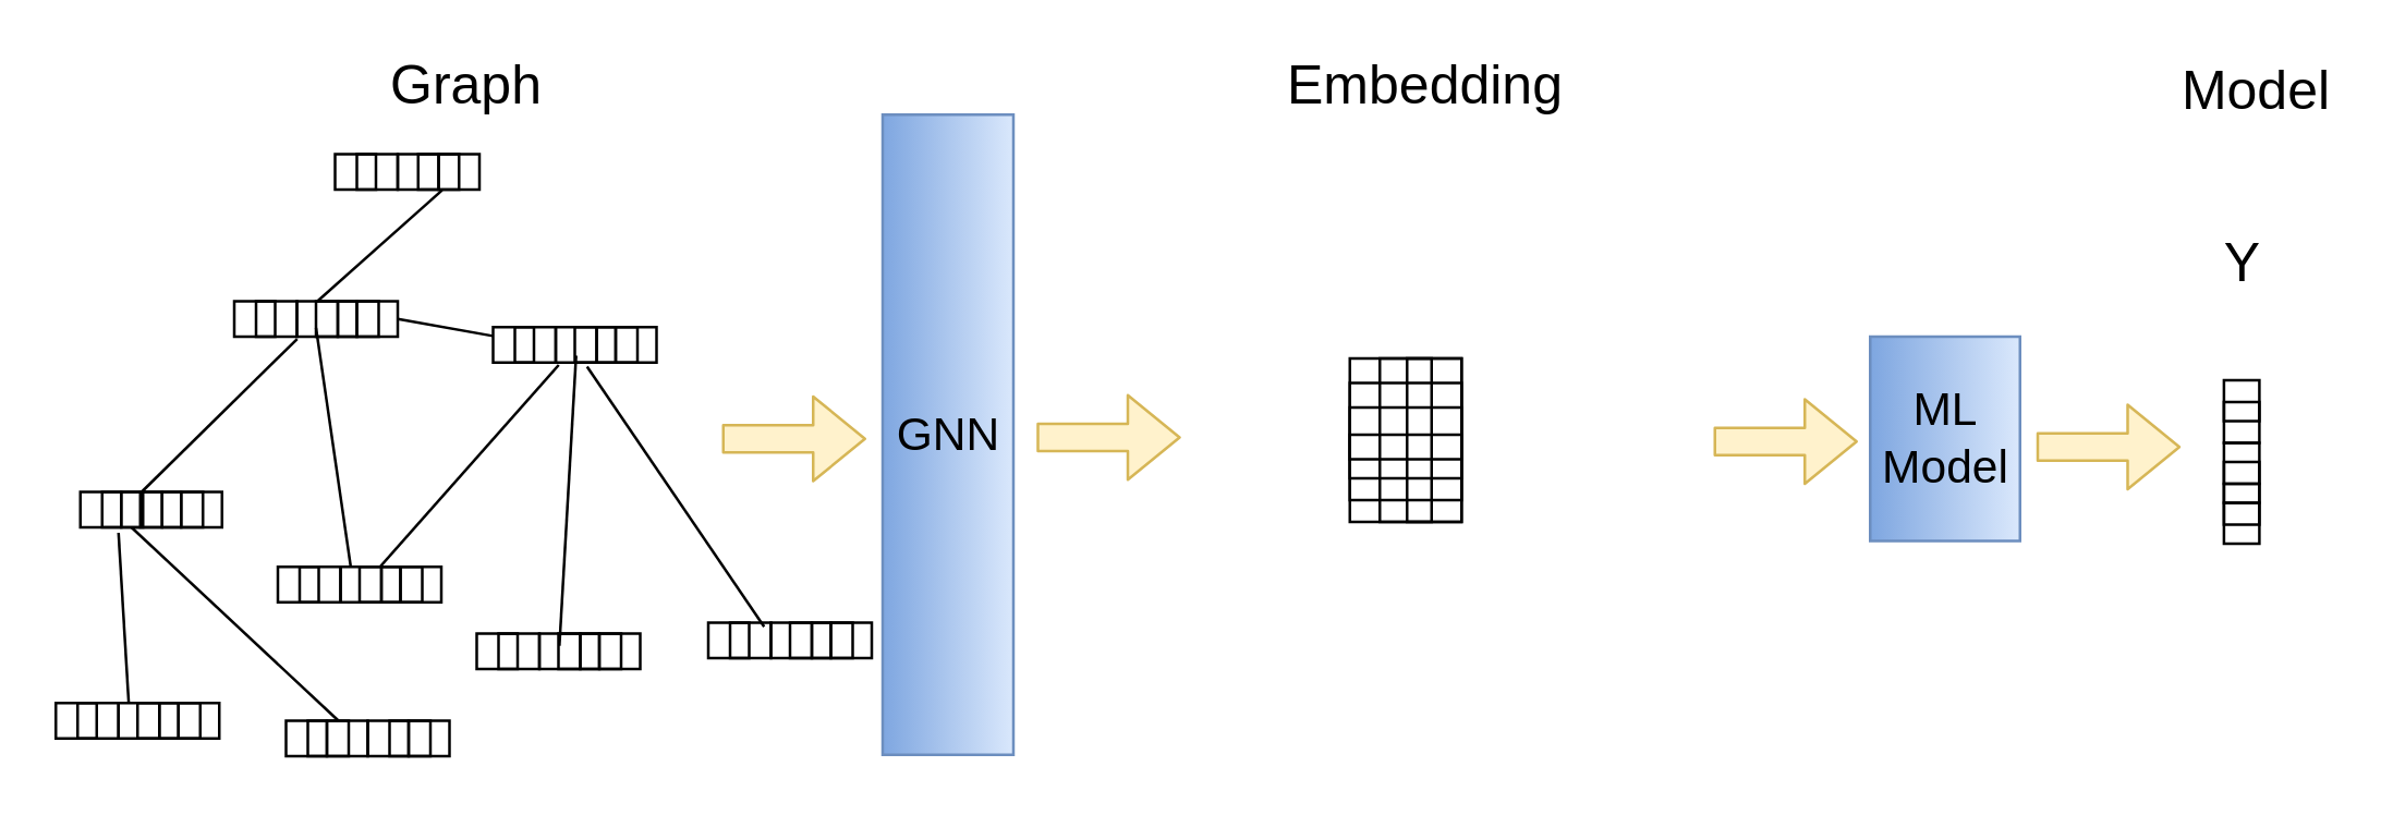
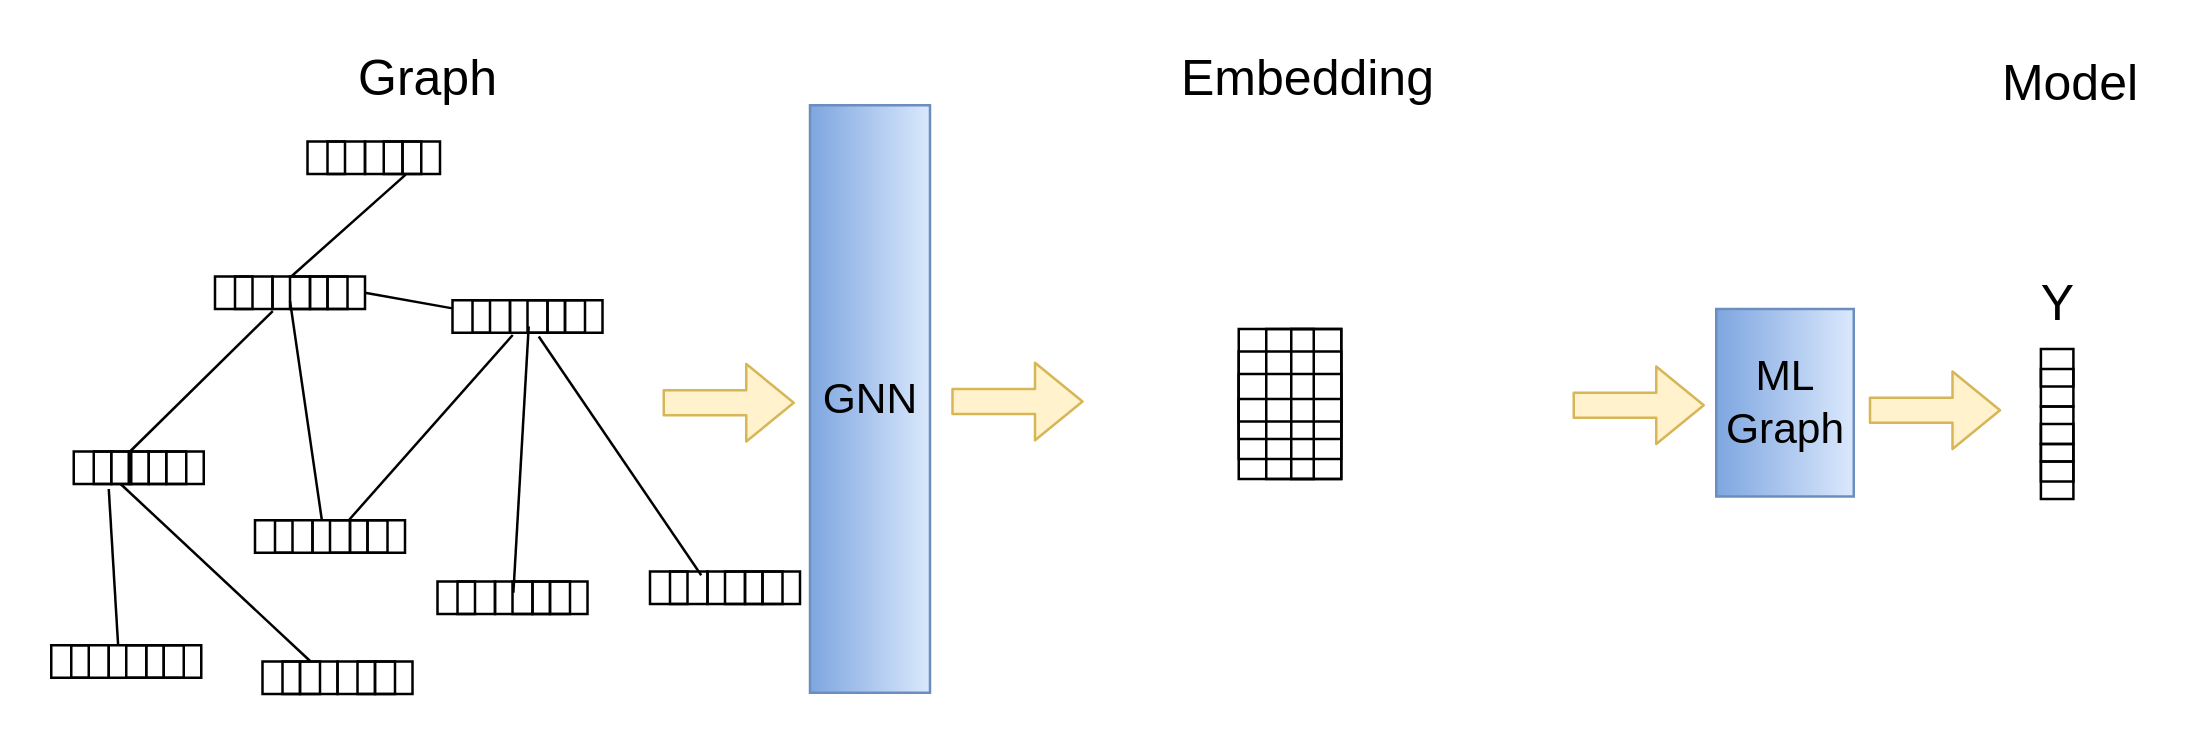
- <mxCell id="16" value="&lt;font style=&quot;font-size: 20px&quot;&gt;Y&lt;/font&gt;" style="text;html=1;strokeColor=none;fillColor=none;align=center;verticalAlign=middle;whiteSpace=wrap;rounded=0;" parent="1" vertex="1"><mxGeometry x="802.5" y="85" width="40" height="20" as="geometry" /></mxCell>
+ <mxCell id="16" value="&lt;font style=&quot;font-size: 20px&quot;&gt;Y&lt;/font&gt;" style="text;html=1;strokeColor=none;fillColor=none;align=center;verticalAlign=middle;whiteSpace=wrap;rounded=0;" parent="1" vertex="1"><mxGeometry x="802.5" y="110" width="40" height="20" as="geometry" /></mxCell>
- <mxCell id="92" value="&lt;font style=&quot;font-size: 17px&quot;&gt;ML&lt;br&gt;Model&lt;br&gt;&lt;/font&gt;" style="text;html=1;strokeColor=none;fillColor=none;align=center;verticalAlign=middle;whiteSpace=wrap;rounded=0;" parent="1" vertex="1"><mxGeometry x="693.5" y="151" width="40" height="20" as="geometry" /></mxCell>
+ <mxCell id="92" value="&lt;font style=&quot;font-size: 17px&quot;&gt;ML&lt;br&gt;Graph&lt;br&gt;&lt;/font&gt;" style="text;html=1;strokeColor=none;fillColor=none;align=center;verticalAlign=middle;whiteSpace=wrap;rounded=0;" parent="1" vertex="1"><mxGeometry x="693.5" y="151" width="40" height="20" as="geometry" /></mxCell>
